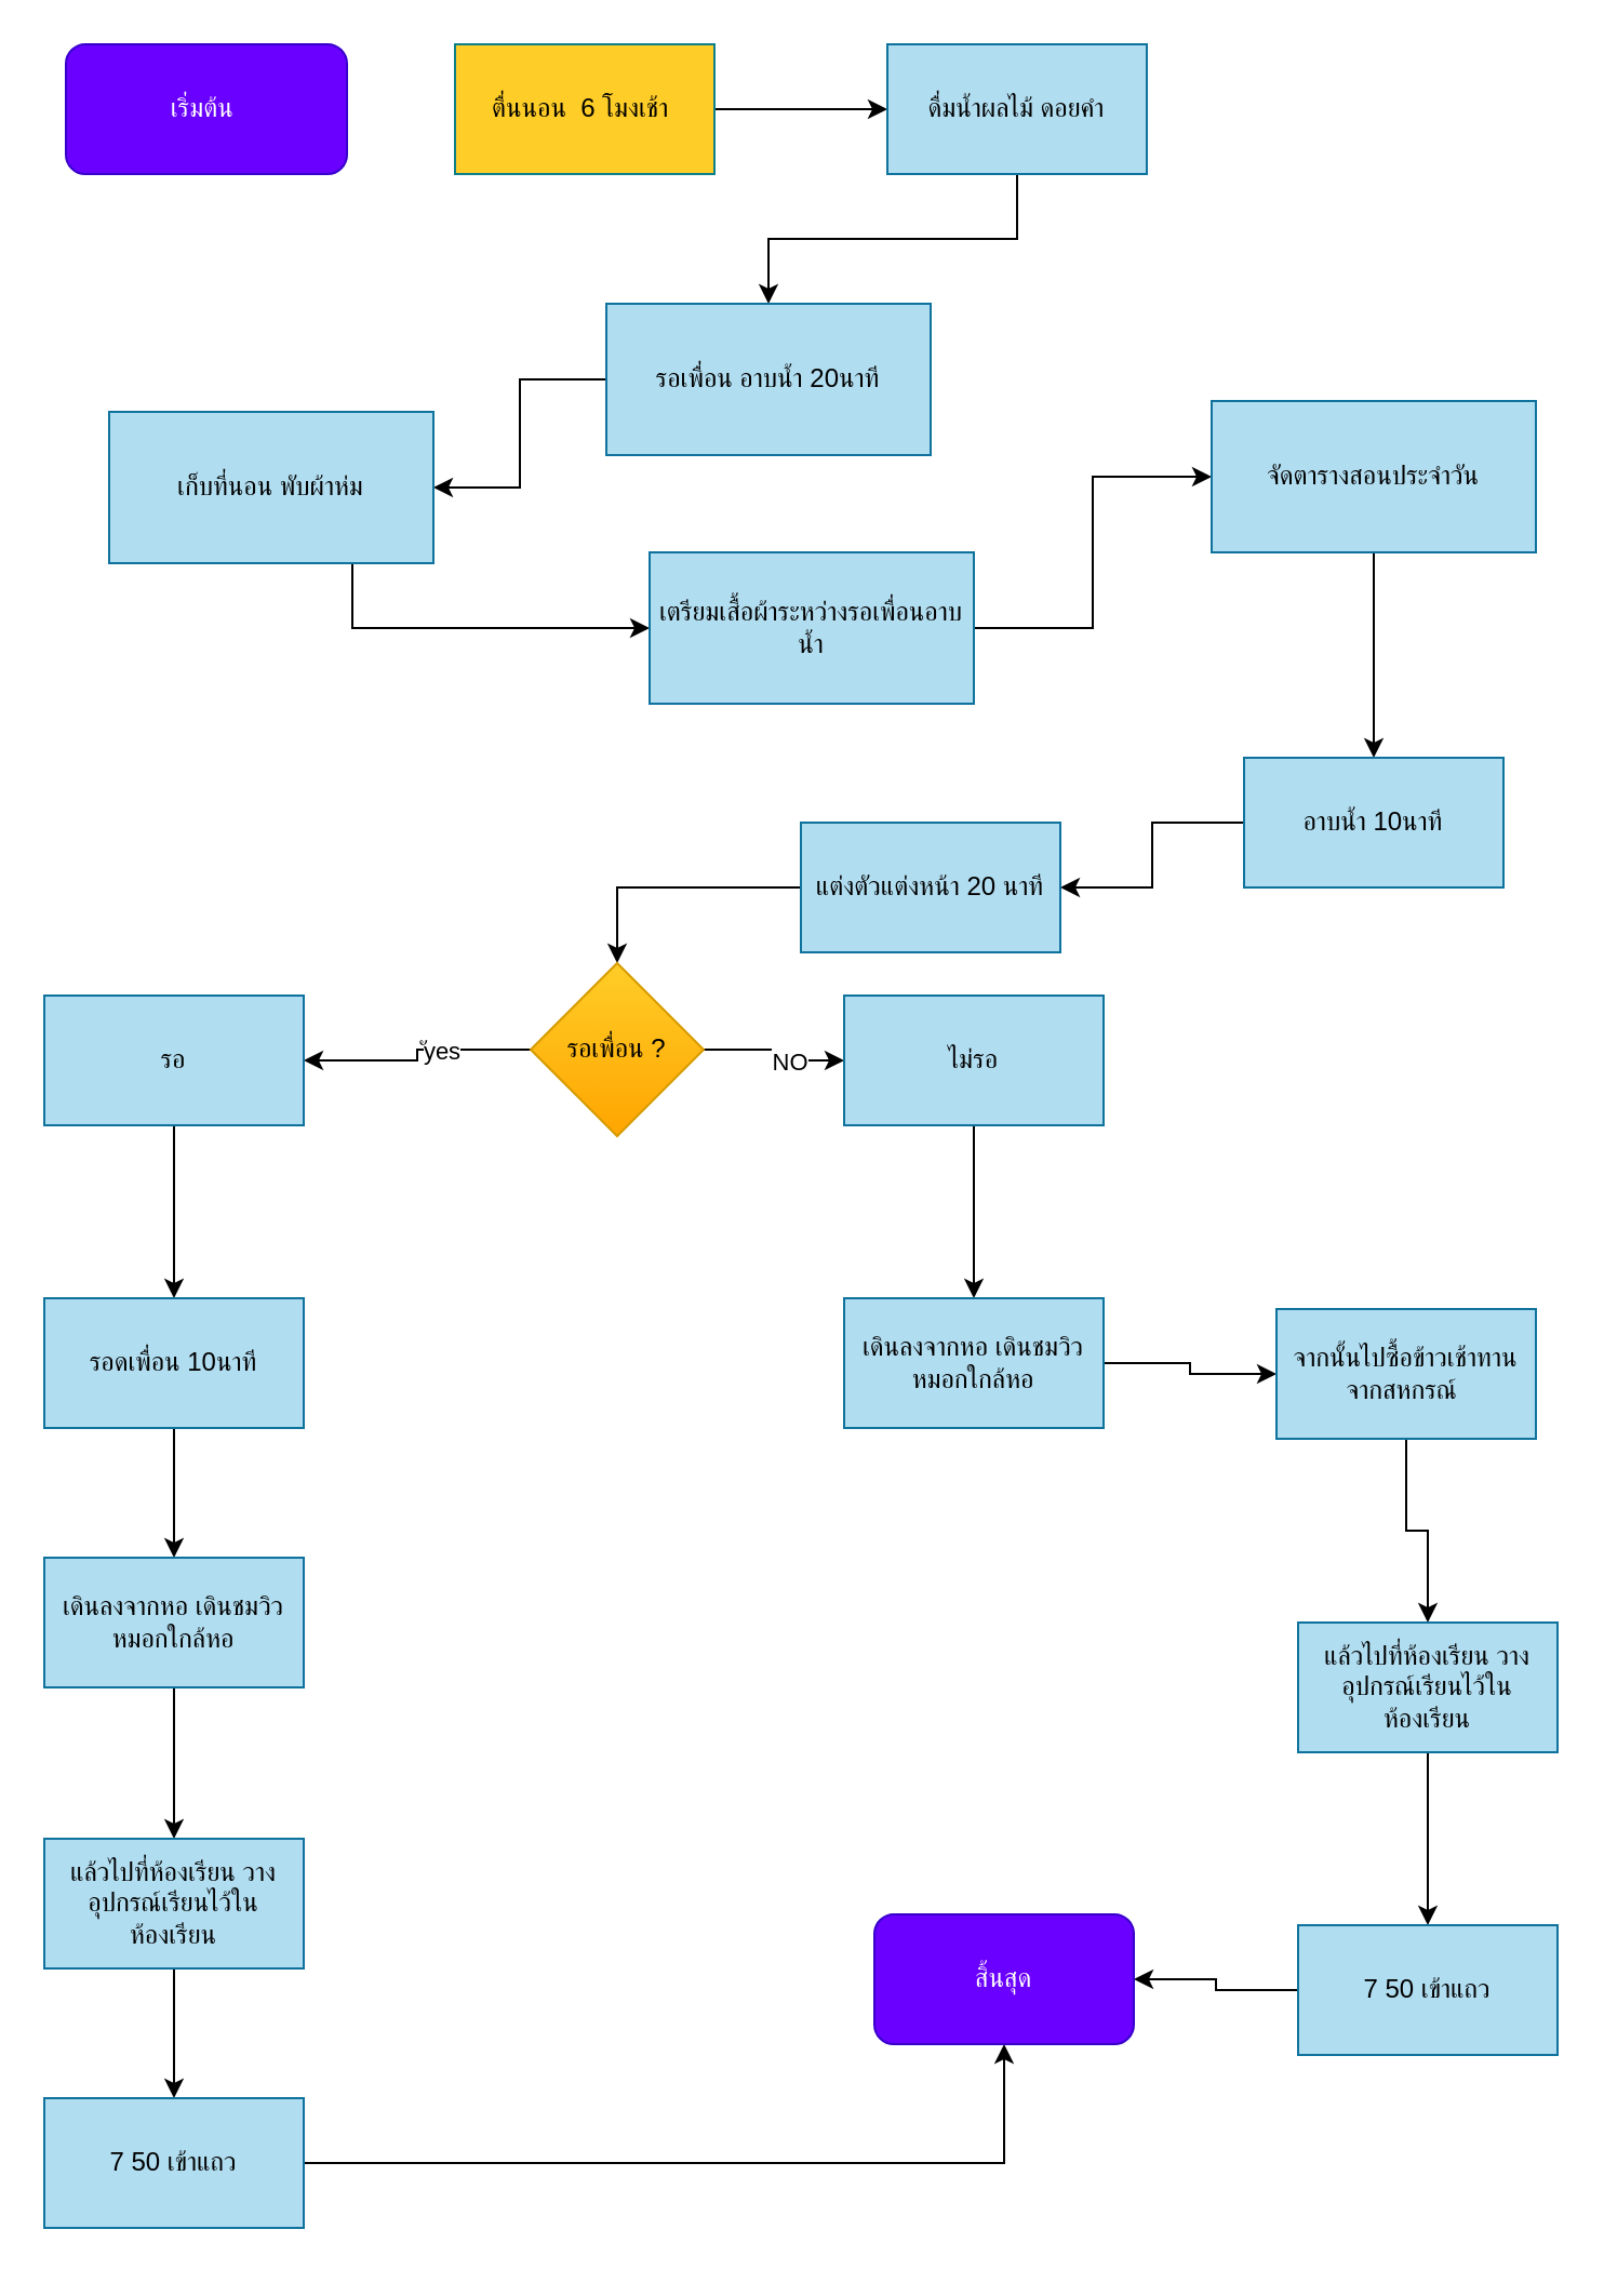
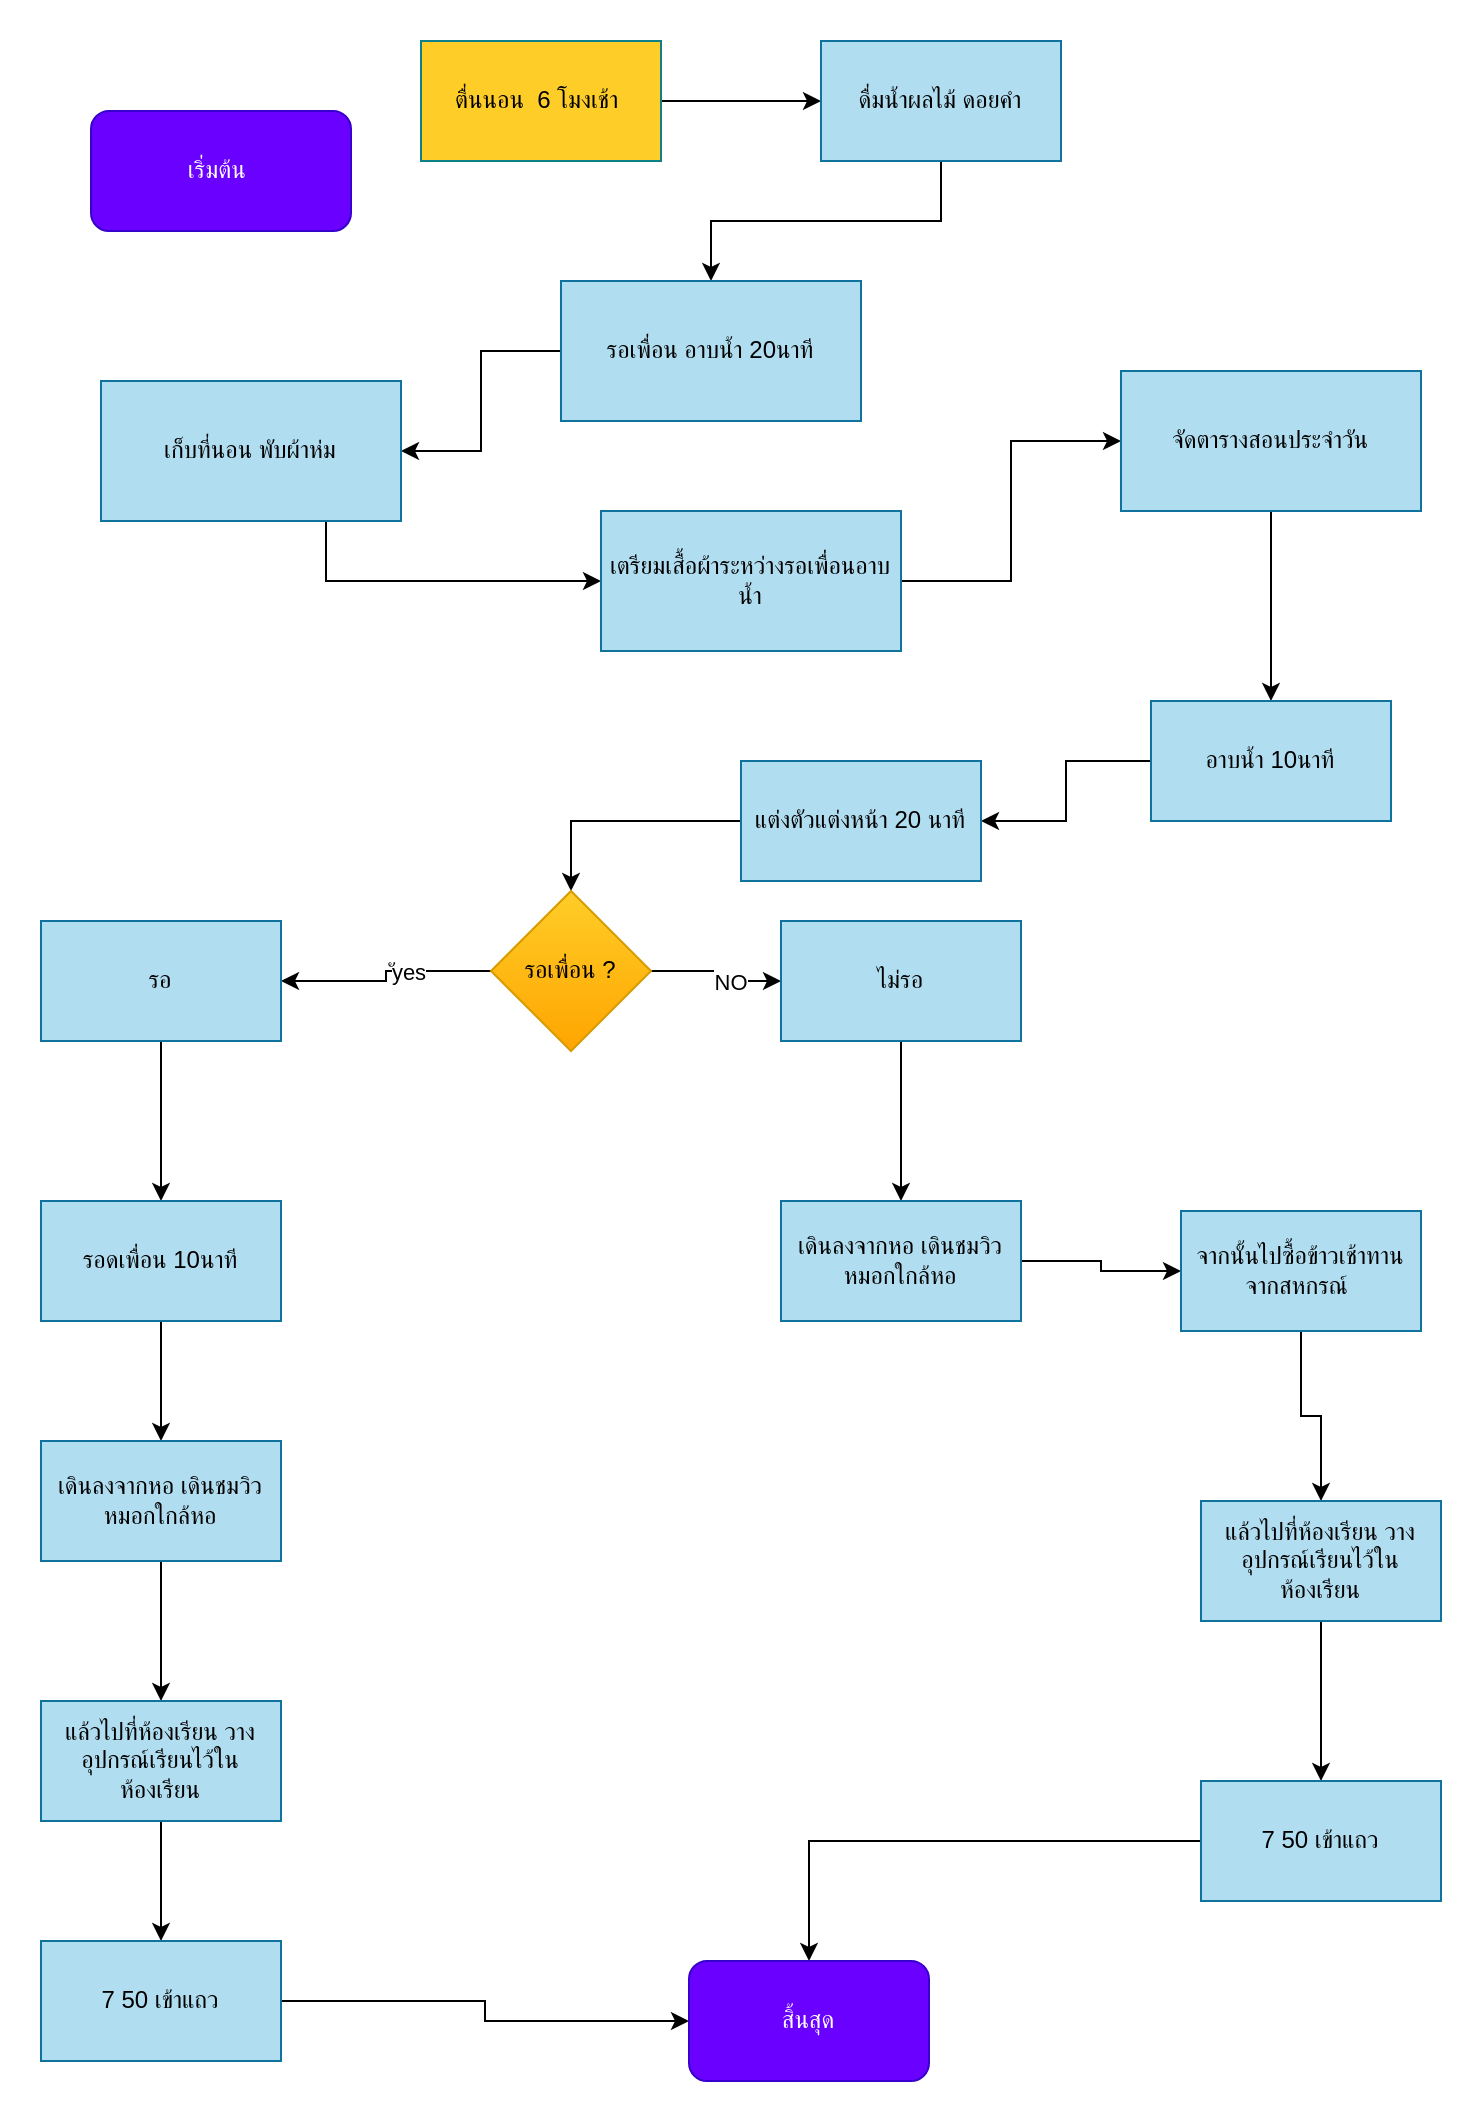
- <mxCell id="2" value="เริ่มต้น&amp;nbsp;" style="rounded=1;whiteSpace=wrap;html=1;fillColor=#6a00ff;strokeColor=#3700CC;fontColor=#ffffff;" parent="1" vertex="1"><mxGeometry x="30" y="20" width="130" height="60" as="geometry" /></mxCell>
+ <mxCell id="2" value="เริ่มต้น&amp;nbsp;" style="rounded=1;whiteSpace=wrap;html=1;fillColor=#6a00ff;strokeColor=#3700CC;fontColor=#ffffff;" parent="1" vertex="1"><mxGeometry x="45" y="55" width="130" height="60" as="geometry" /></mxCell>
- <mxCell id="44" value="สิ้นสุด" style="rounded=1;whiteSpace=wrap;html=1;fontColor=#ffffff;fillColor=#6a00ff;strokeColor=#3700CC;" parent="1" vertex="1"><mxGeometry x="404" y="885" width="120" height="60" as="geometry" /></mxCell>
+ <mxCell id="44" value="สิ้นสุด" style="rounded=1;whiteSpace=wrap;html=1;fontColor=#ffffff;fillColor=#6a00ff;strokeColor=#3700CC;" parent="1" vertex="1"><mxGeometry x="344" y="980" width="120" height="60" as="geometry" /></mxCell>
